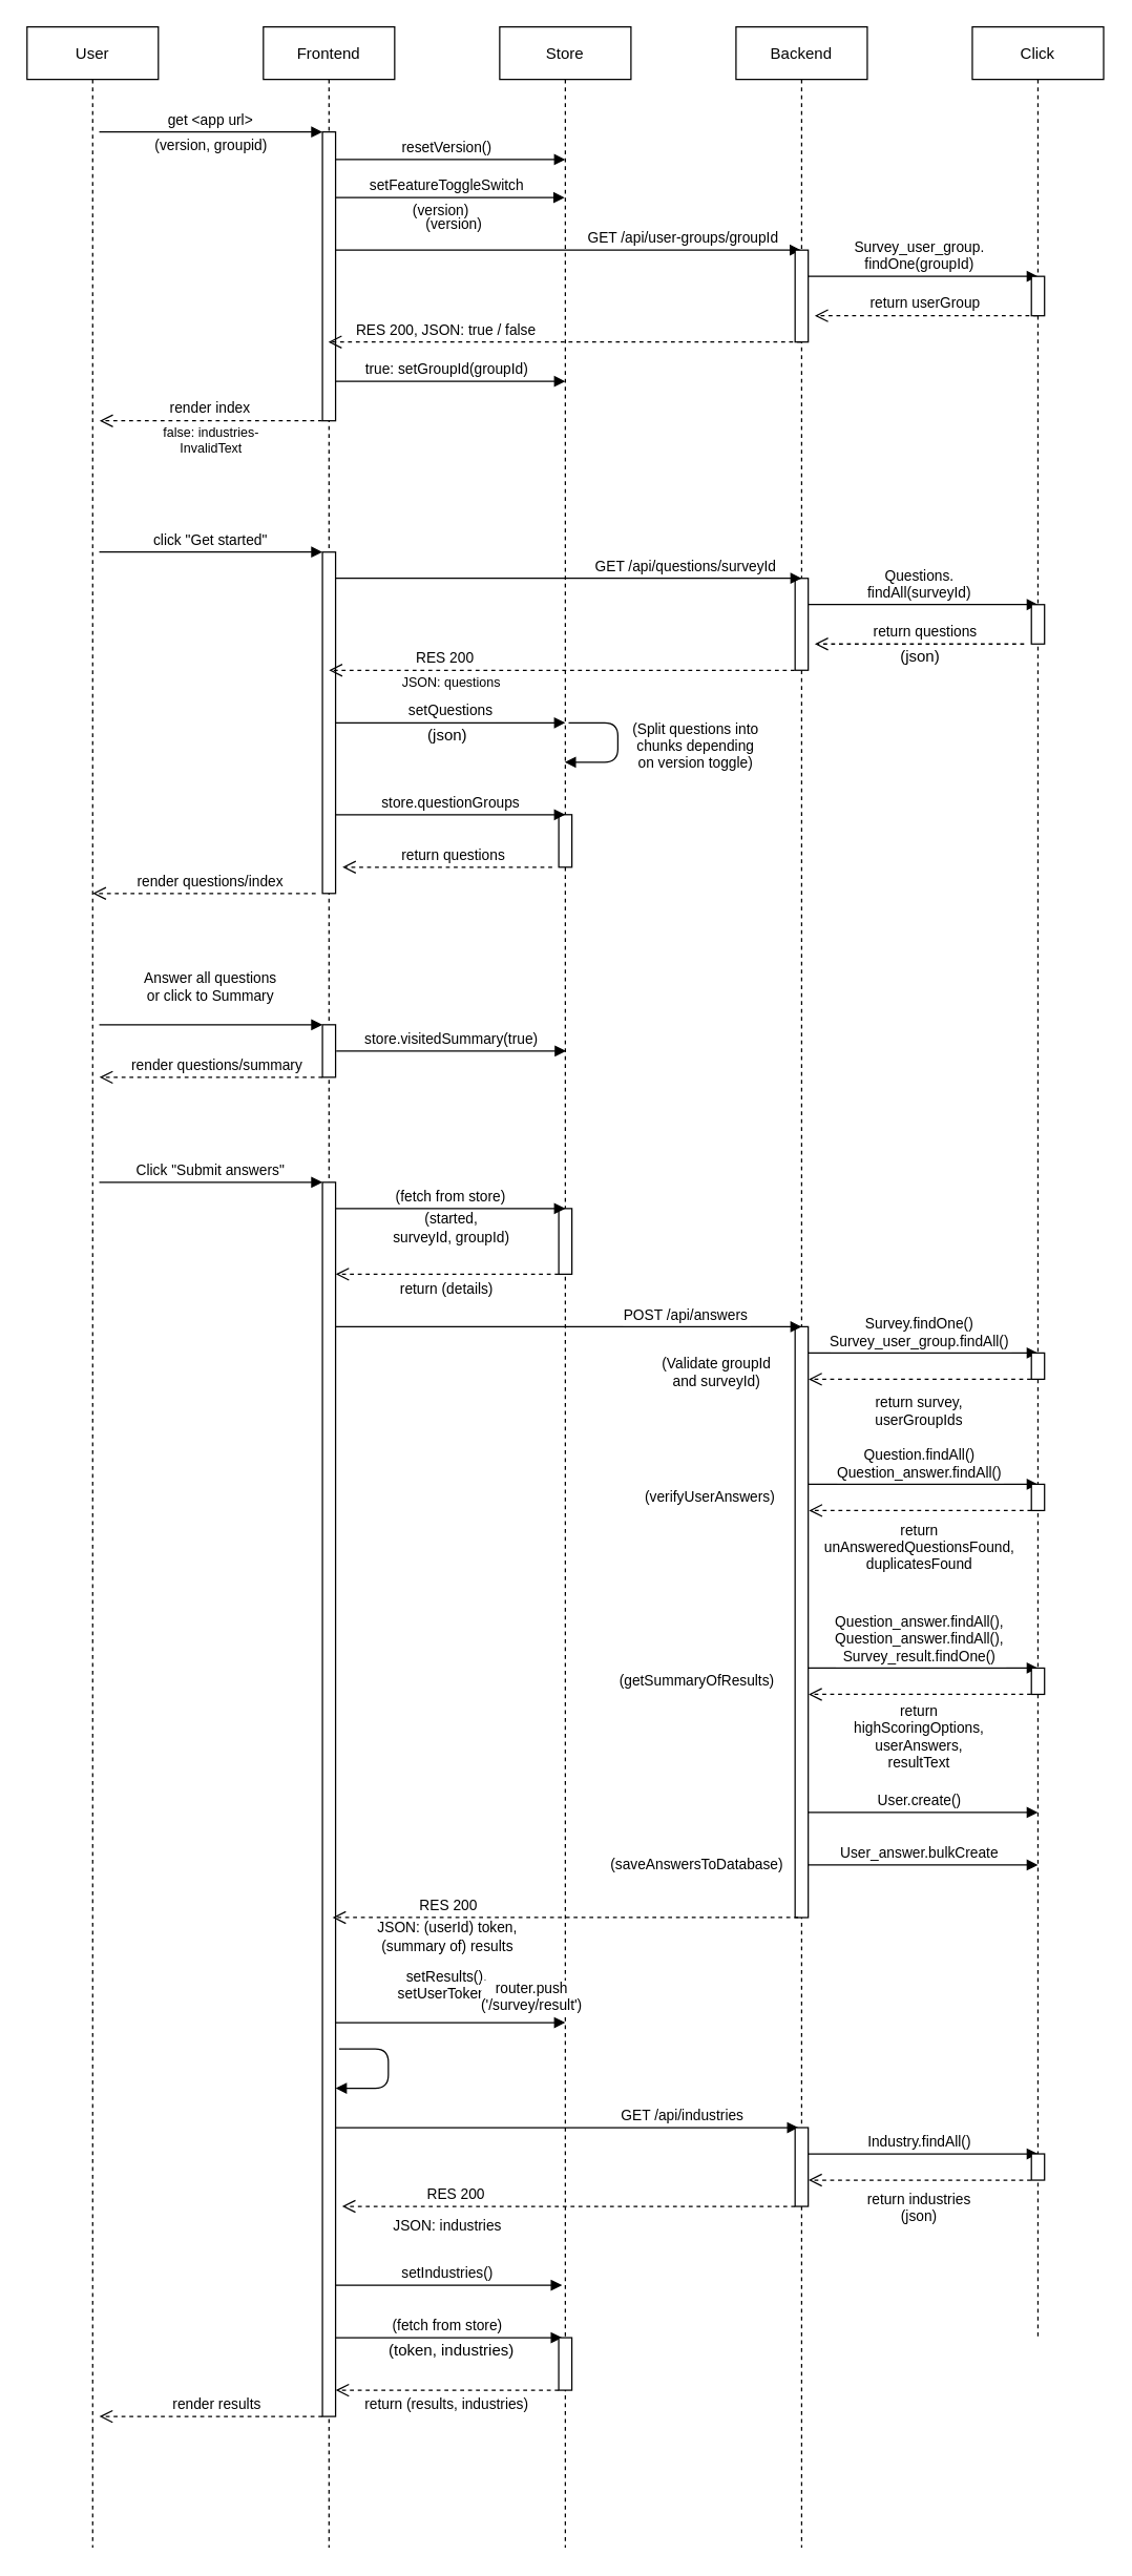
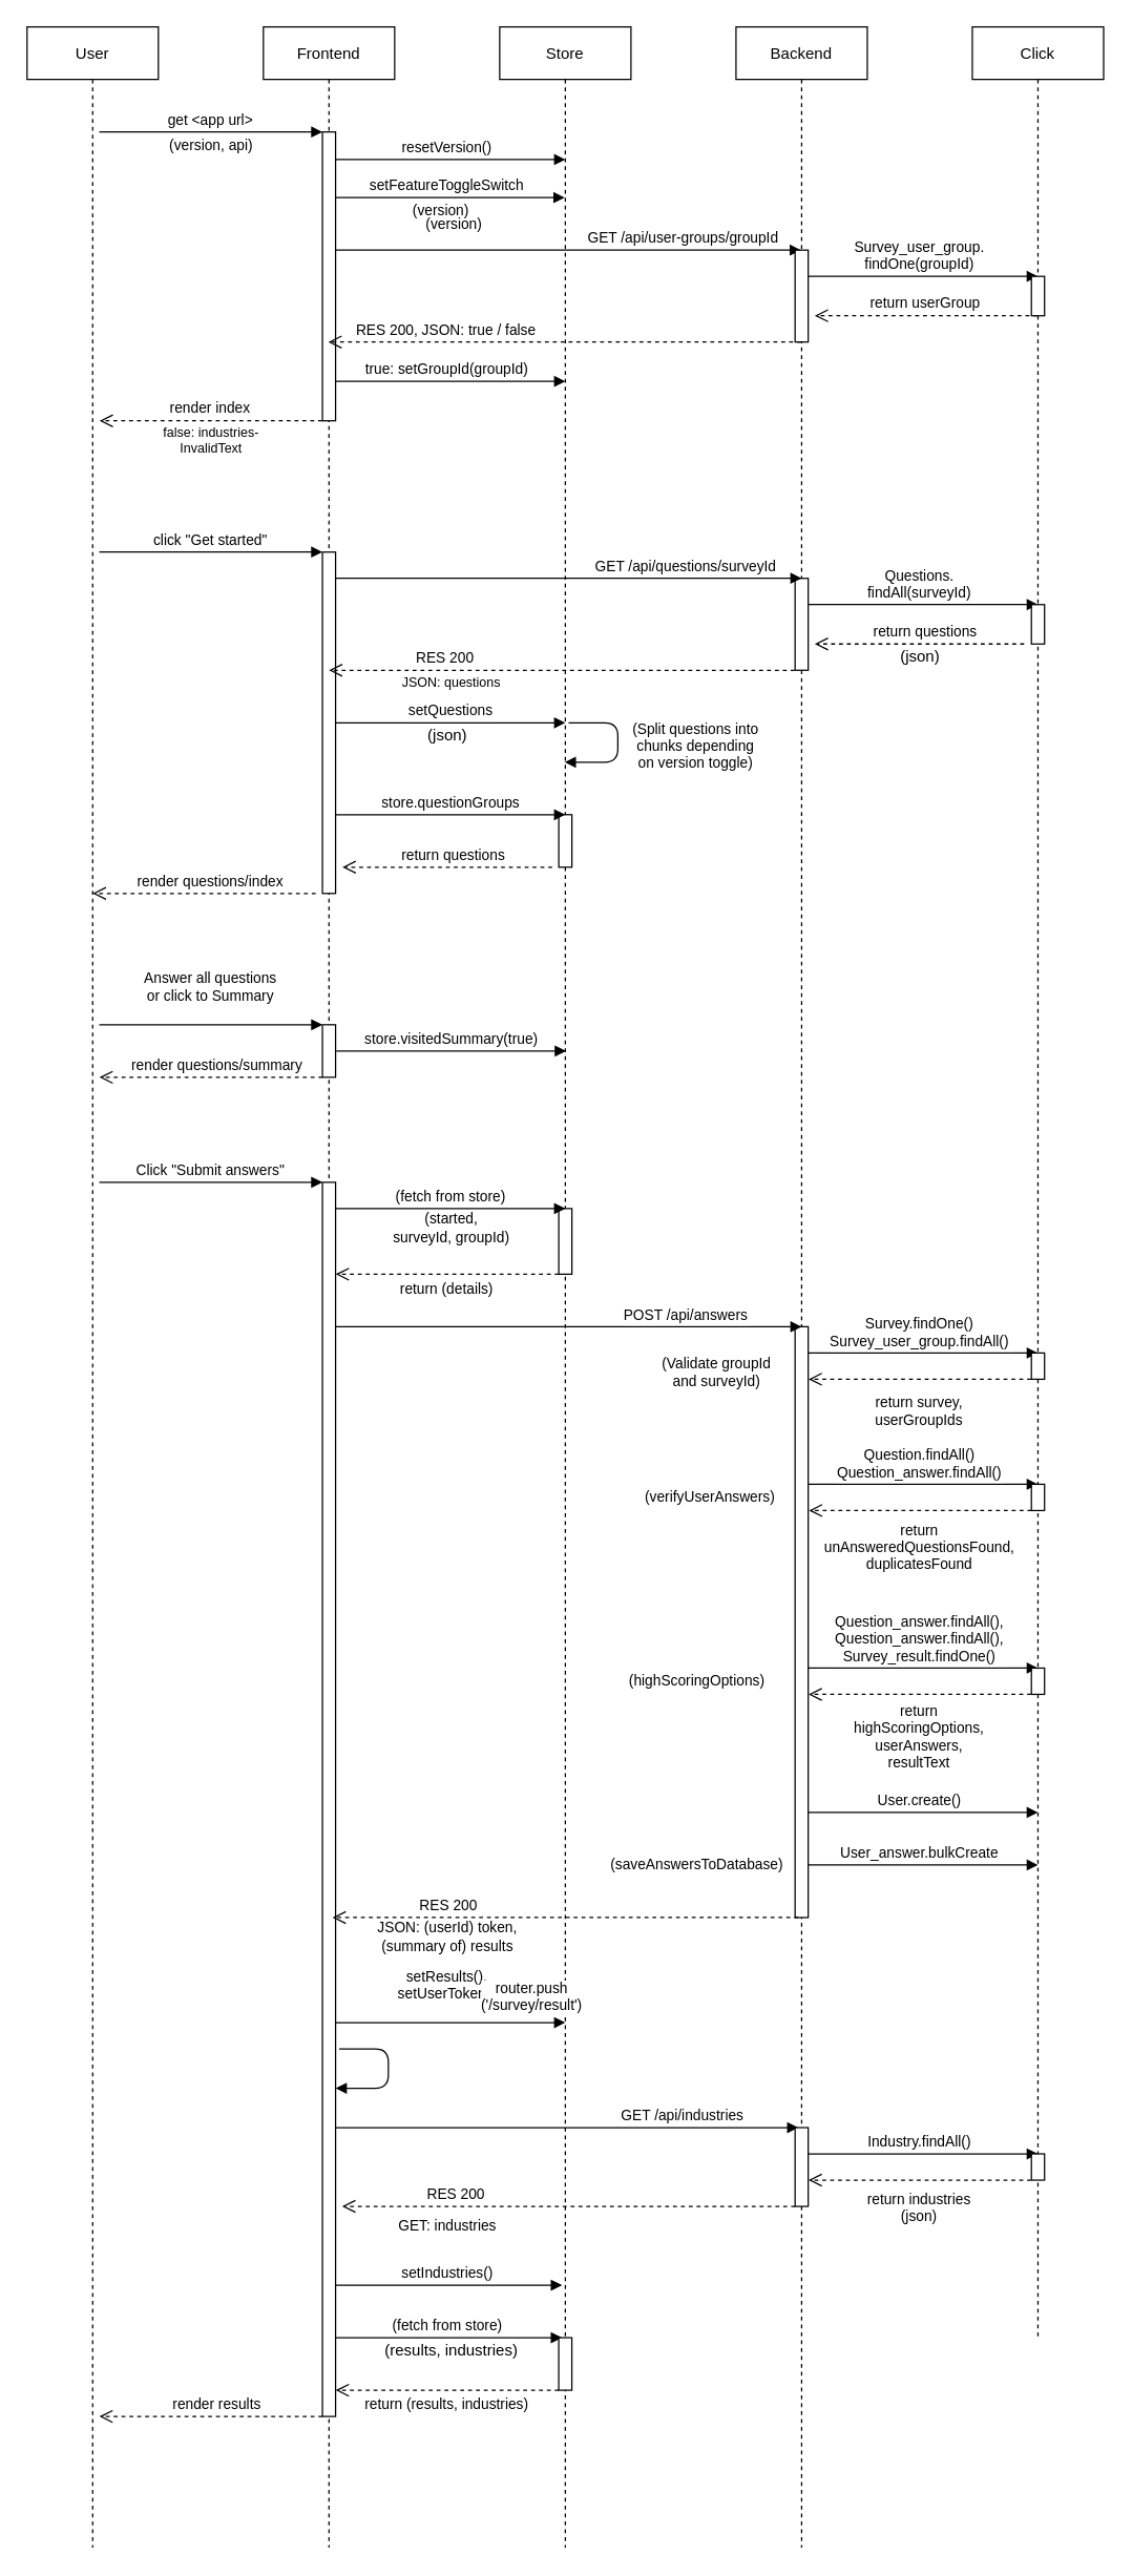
- <mxCell id="40" value="&lt;font style=&quot;font-size: 11px&quot;&gt;(version, groupid)&lt;/font&gt;" style="text;html=1;align=center;verticalAlign=middle;resizable=0;points=[];autosize=1;" parent="1" vertex="1"><mxGeometry x="110" y="100" width="100" height="20" as="geometry" /></mxCell>
+ <mxCell id="40" value="&lt;font style=&quot;font-size: 11px&quot;&gt;(version, api)&lt;/font&gt;" style="text;html=1;align=center;verticalAlign=middle;resizable=0;points=[];autosize=1;" parent="1" vertex="1"><mxGeometry x="110" y="100" width="100" height="20" as="geometry" /></mxCell>
- <mxCell id="69" value="(getSummaryOfResults)" style="text;html=1;align=center;verticalAlign=middle;resizable=0;points=[];autosize=1;fontSize=11;" parent="1" vertex="1"><mxGeometry x="465" y="1270" width="130" height="20" as="geometry" /></mxCell>
+ <mxCell id="69" value="(highScoringOptions)" style="text;html=1;align=center;verticalAlign=middle;resizable=0;points=[];autosize=1;fontSize=11;" parent="1" vertex="1"><mxGeometry x="465" y="1270" width="130" height="20" as="geometry" /></mxCell>
- <mxCell id="78" value="&lt;div&gt;JSON: industries&lt;br&gt;&lt;/div&gt;" style="text;html=1;align=center;verticalAlign=middle;resizable=0;points=[];autosize=1;fontSize=11;" parent="1" vertex="1"><mxGeometry x="290" y="1685" width="100" height="20" as="geometry" /></mxCell>
+ <mxCell id="78" value="&lt;div&gt;GET: industries&lt;br&gt;&lt;/div&gt;" style="text;html=1;align=center;verticalAlign=middle;resizable=0;points=[];autosize=1;fontSize=11;" parent="1" vertex="1"><mxGeometry x="290" y="1685" width="100" height="20" as="geometry" /></mxCell>
- <mxCell id="80" value="(token, industries)" style="text;html=1;align=center;verticalAlign=middle;resizable=0;points=[];autosize=1;" parent="1" vertex="1"><mxGeometry x="283" y="1780" width="120" height="20" as="geometry" /></mxCell>
+ <mxCell id="80" value="(results, industries)" style="text;html=1;align=center;verticalAlign=middle;resizable=0;points=[];autosize=1;" parent="1" vertex="1"><mxGeometry x="283" y="1780" width="120" height="20" as="geometry" /></mxCell>
